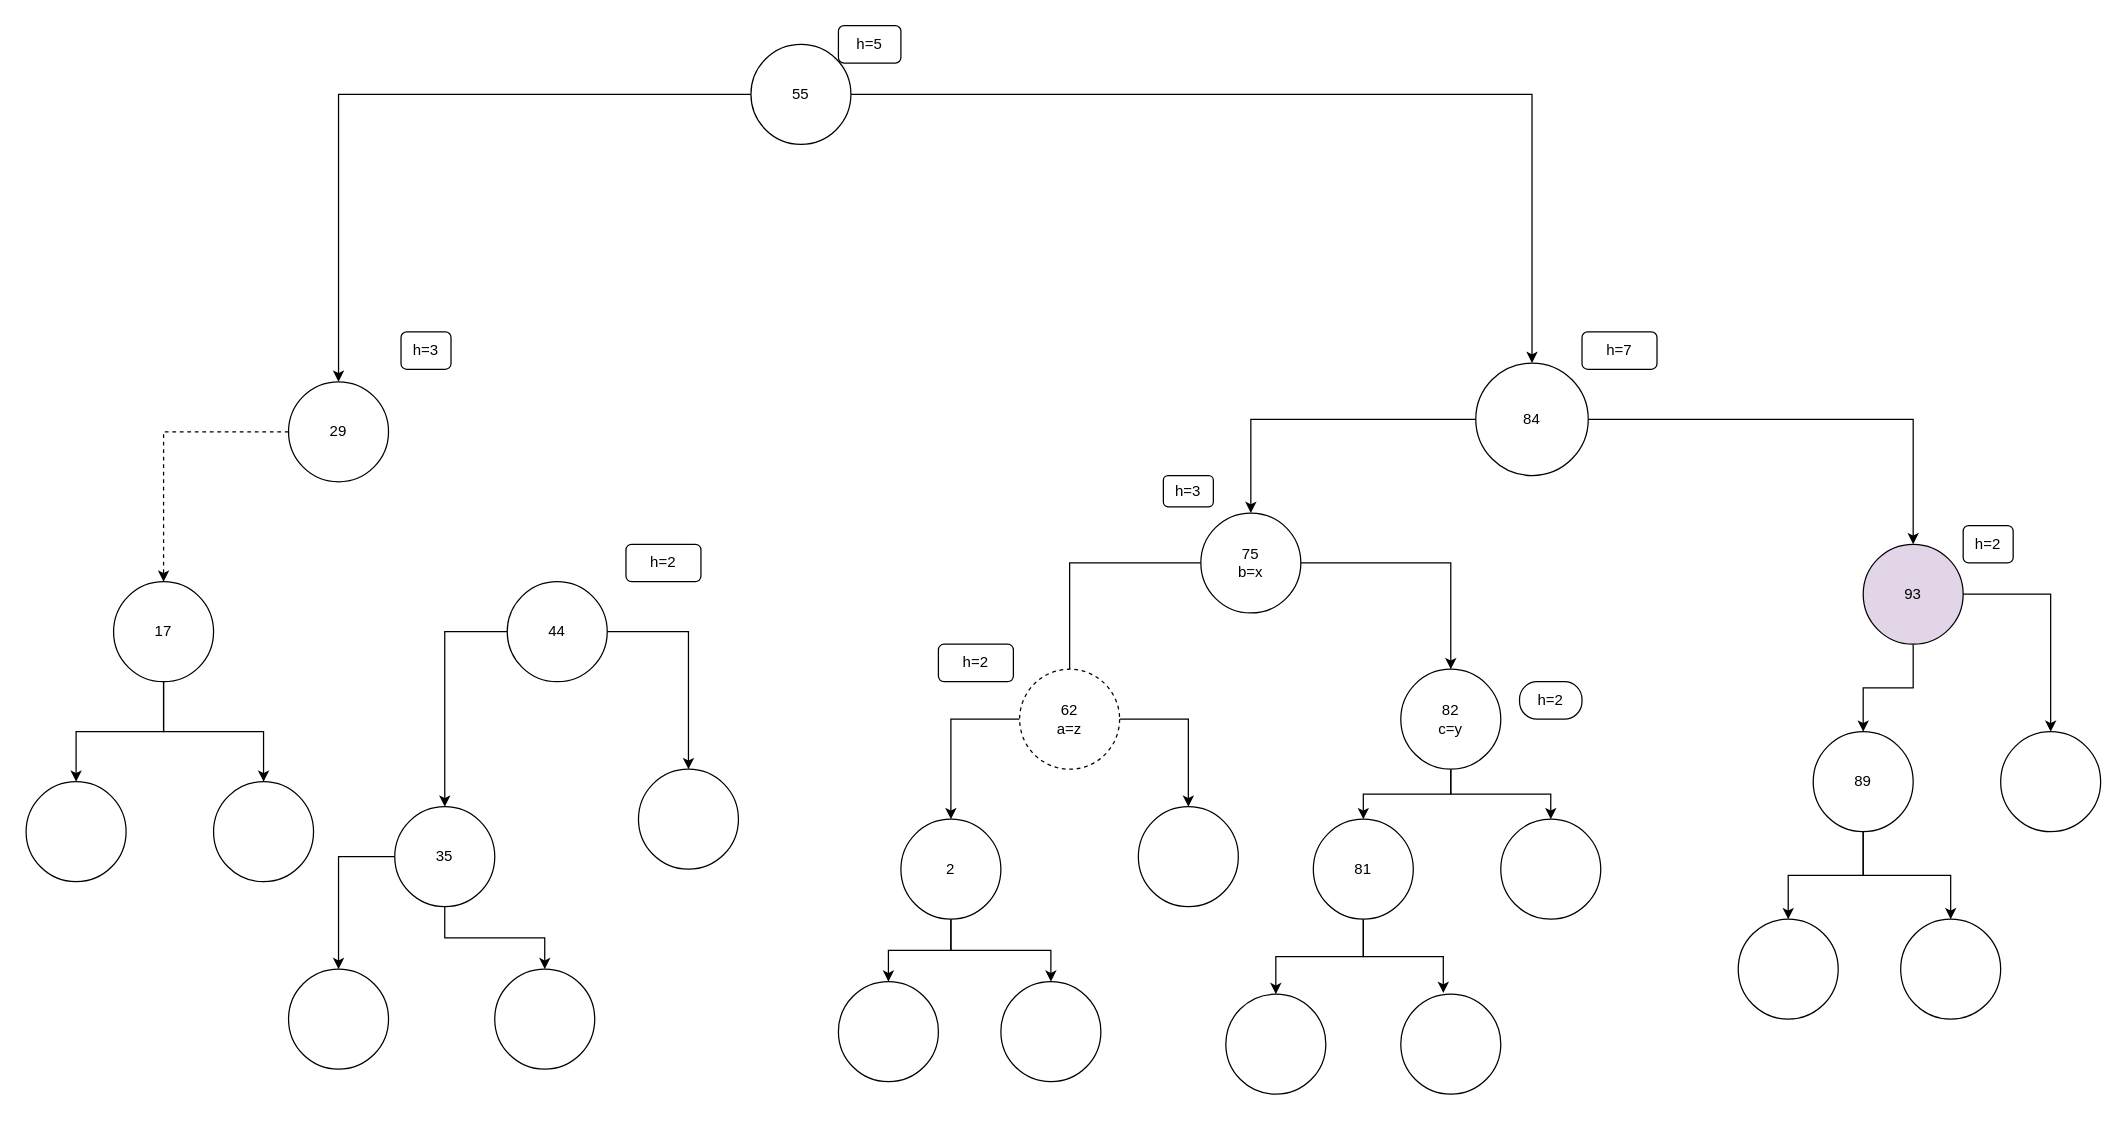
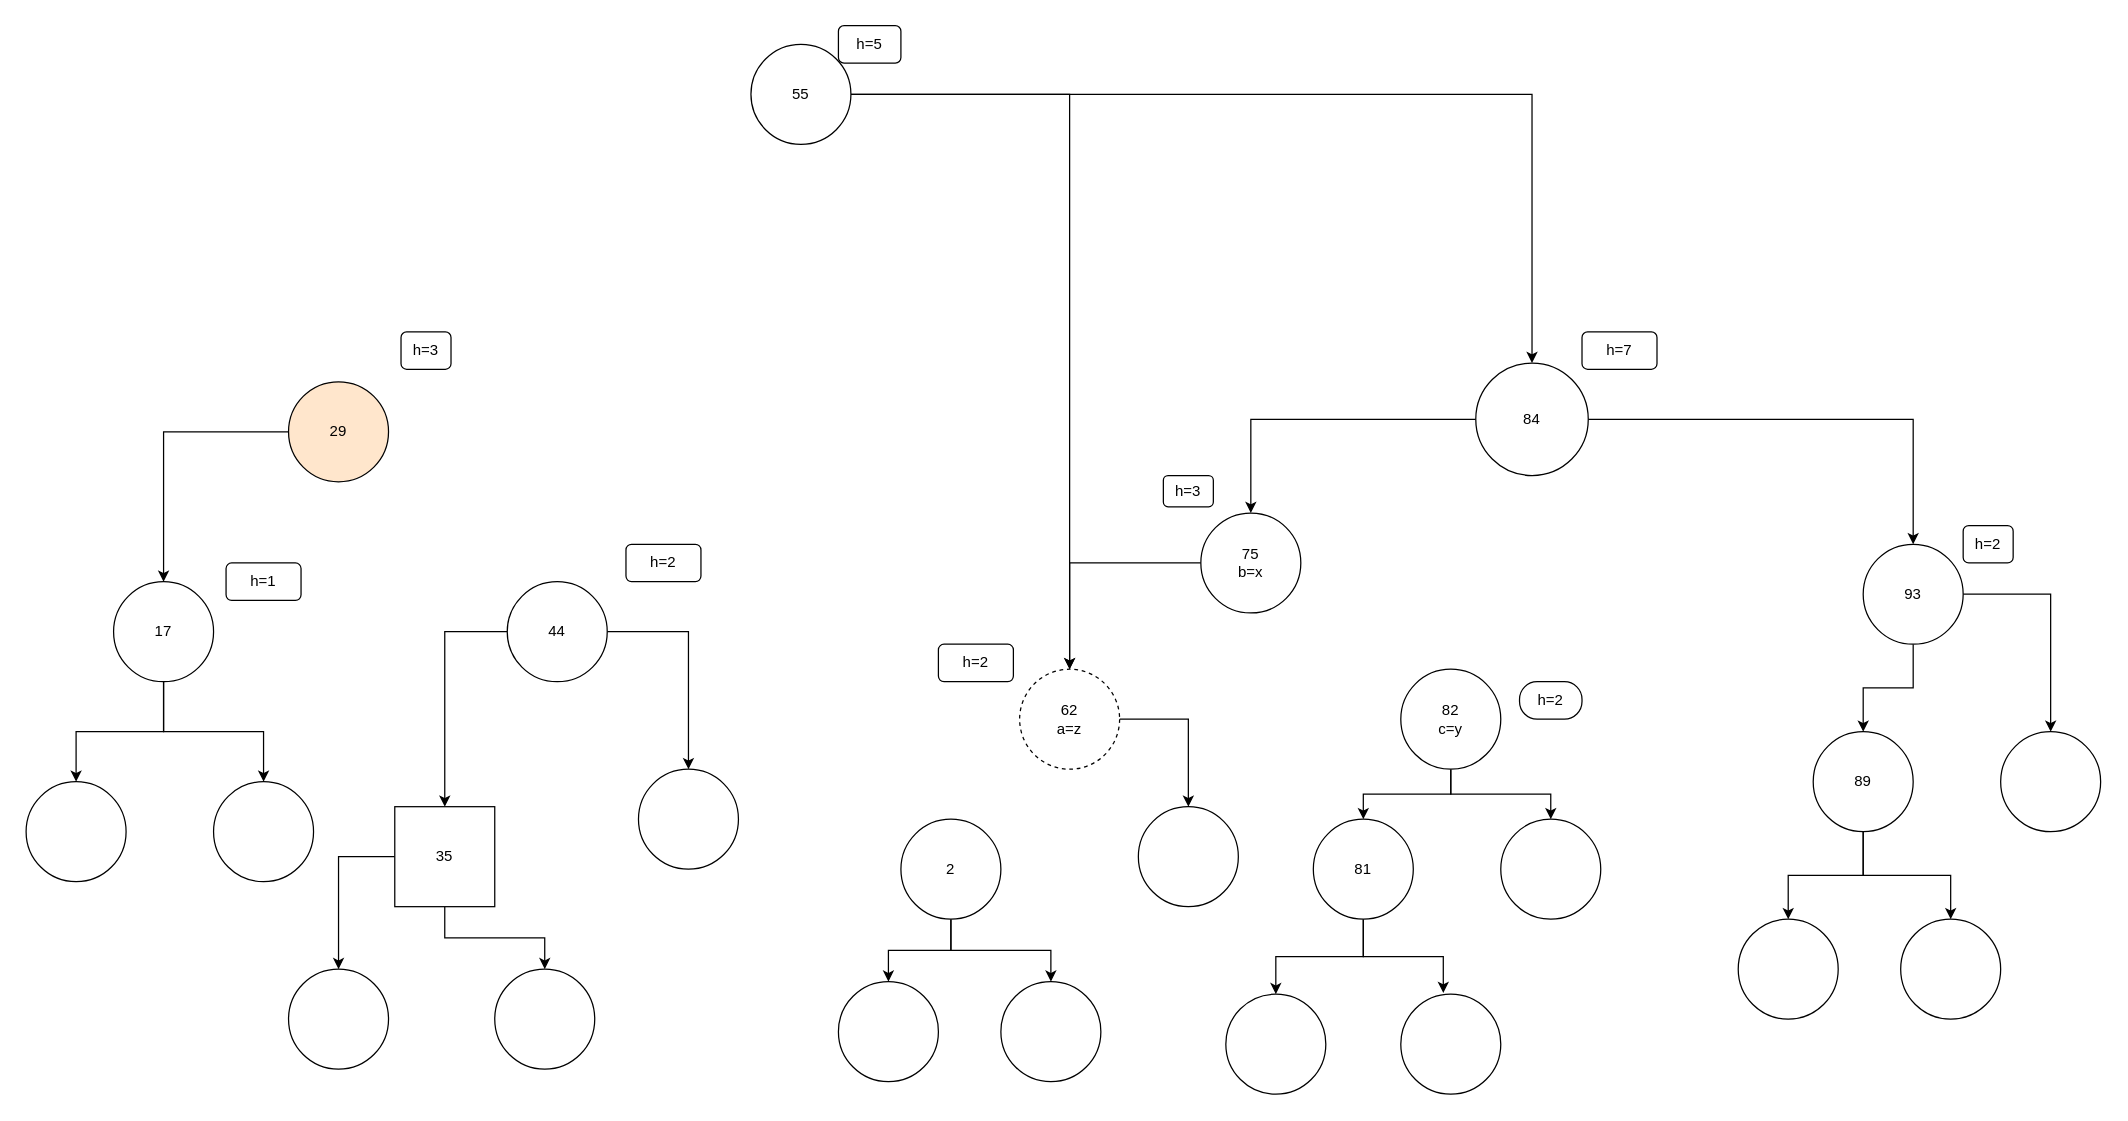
- <mxCell id="2" value="" style="edgeStyle=orthogonalEdgeStyle;rounded=0;orthogonalLoop=1;jettySize=auto;html=1;entryX=0.5;entryY=0;entryDx=0;entryDy=0;" parent="1" source="4" target="6" edge="1"><mxGeometry relative="1" as="geometry"><mxPoint x="330" y="285" as="targetPoint" /></mxGeometry></mxCell>
+ <mxCell id="2" value="" style="edgeStyle=orthogonalEdgeStyle;rounded=0;orthogonalLoop=1;jettySize=auto;html=1;" parent="1" source="4" target="49" edge="1"><mxGeometry relative="1" as="geometry"><mxPoint x="330" y="285" as="targetPoint" /></mxGeometry></mxCell>
- <mxCell id="6" value="29" style="ellipse;whiteSpace=wrap;html=1;aspect=fixed;" parent="1" vertex="1"><mxGeometry x="230" y="305" width="80" height="80" as="geometry" /></mxCell>
+ <mxCell id="6" value="29" style="ellipse;whiteSpace=wrap;html=1;aspect=fixed;fillColor=#ffe6cc;" parent="1" vertex="1"><mxGeometry x="230" y="305" width="80" height="80" as="geometry" /></mxCell>
- <mxCell id="5" value="" style="edgeStyle=orthogonalEdgeStyle;rounded=0;orthogonalLoop=1;jettySize=auto;html=1;entryX=0.5;entryY=0;entryDx=0;entryDy=0;dashed=1;" parent="1" source="6" target="12" edge="1"><mxGeometry relative="1" as="geometry"><mxPoint x="270" y="465" as="targetPoint" /></mxGeometry></mxCell>
+ <mxCell id="5" value="" style="edgeStyle=orthogonalEdgeStyle;rounded=0;orthogonalLoop=1;jettySize=auto;html=1;entryX=0.5;entryY=0;entryDx=0;entryDy=0;" parent="1" source="6" target="12" edge="1"><mxGeometry relative="1" as="geometry"><mxPoint x="270" y="465" as="targetPoint" /></mxGeometry></mxCell>
- <mxCell id="33" value="" style="edgeStyle=orthogonalEdgeStyle;rounded=0;orthogonalLoop=1;jettySize=auto;html=1;entryX=0.5;entryY=0;entryDx=0;entryDy=0;" edge="1" parent="1" source="35" target="29"><mxGeometry relative="1" as="geometry"><mxPoint x="1120" y="450" as="targetPoint" /></mxGeometry></mxCell>
+ <mxCell id="54" value="h=1" style="rounded=1;whiteSpace=wrap;html=1;" vertex="1" parent="1"><mxGeometry x="180" y="450" width="60" height="30" as="geometry" /></mxCell>
- <mxCell id="52" value="93" style="ellipse;whiteSpace=wrap;html=1;aspect=fixed;fillColor=#e1d5e7;" parent="1" vertex="1"><mxGeometry x="1490" y="435" width="80" height="80" as="geometry" /></mxCell>
+ <mxCell id="52" value="93" style="ellipse;whiteSpace=wrap;html=1;aspect=fixed;" parent="1" vertex="1"><mxGeometry x="1490" y="435" width="80" height="80" as="geometry" /></mxCell>
- <mxCell id="34" value="" style="edgeStyle=orthogonalEdgeStyle;rounded=0;orthogonalLoop=1;jettySize=auto;html=1;entryX=0.5;entryY=0;entryDx=0;entryDy=0;endArrow=none;" edge="1" parent="1" source="35" target="49"><mxGeometry relative="1" as="geometry"><mxPoint x="880" y="450" as="targetPoint" /></mxGeometry></mxCell>
+ <mxCell id="34" value="" style="edgeStyle=orthogonalEdgeStyle;rounded=0;orthogonalLoop=1;jettySize=auto;html=1;entryX=0.5;entryY=0;entryDx=0;entryDy=0;" edge="1" parent="1" source="35" target="49"><mxGeometry relative="1" as="geometry"><mxPoint x="880" y="450" as="targetPoint" /></mxGeometry></mxCell>
- <mxCell id="48" value="" style="edgeStyle=orthogonalEdgeStyle;rounded=0;orthogonalLoop=1;jettySize=auto;html=1;entryX=0.5;entryY=0;entryDx=0;entryDy=0;" edge="1" parent="1" source="49" target="26"><mxGeometry relative="1" as="geometry" /></mxCell>
- <mxCell id="17" value="35" style="ellipse;whiteSpace=wrap;html=1;aspect=fixed;" parent="1" vertex="1"><mxGeometry x="315" y="645" width="80" height="80" as="geometry" /></mxCell>
+ <mxCell id="17" value="35" style="whiteSpace=wrap;html=1;aspect=fixed;rounded=0;" parent="1" vertex="1"><mxGeometry x="315" y="645" width="80" height="80" as="geometry" /></mxCell>
